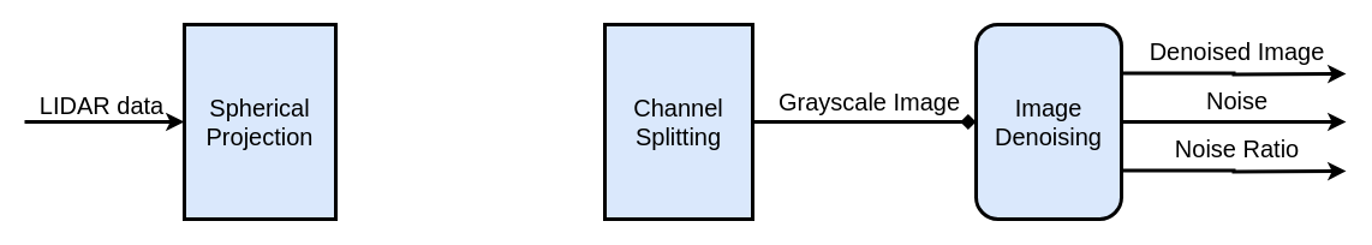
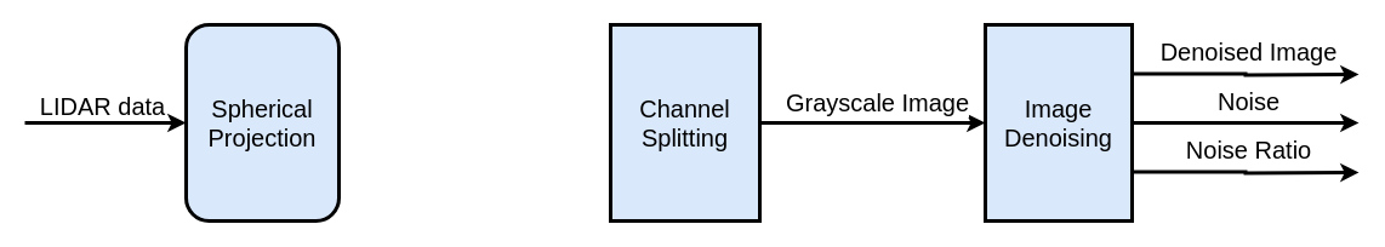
- <mxCell id="2" value="&lt;font style=&quot;font-size: 20px&quot;&gt;Spherical Projection&lt;/font&gt;" style="whiteSpace=wrap;html=1;strokeWidth=3;fillColor=#dae8fc;rounded=0;" parent="1" vertex="1"><mxGeometry x="153" y="20" width="126" height="162" as="geometry" /></mxCell>
+ <mxCell id="2" value="&lt;font style=&quot;font-size: 20px&quot;&gt;Spherical Projection&lt;/font&gt;" style="rounded=1;whiteSpace=wrap;html=1;strokeWidth=3;fillColor=#dae8fc;" parent="1" vertex="1"><mxGeometry x="153" y="20" width="126" height="162" as="geometry" /></mxCell>
- <mxCell id="8" style="edgeStyle=orthogonalEdgeStyle;rounded=0;orthogonalLoop=1;jettySize=auto;html=1;strokeWidth=3;endArrow=diamond;" edge="1" parent="1" source="10" target="7"><mxGeometry relative="1" as="geometry" /></mxCell>
+ <mxCell id="8" style="edgeStyle=orthogonalEdgeStyle;rounded=0;orthogonalLoop=1;jettySize=auto;html=1;strokeWidth=3;" edge="1" parent="1" source="10" target="7"><mxGeometry relative="1" as="geometry" /></mxCell>
- <mxCell id="7" value="&lt;font style=&quot;font-size: 20px&quot;&gt;Image Denoising&lt;/font&gt;" style="rounded=1;whiteSpace=wrap;html=1;strokeWidth=3;fillColor=#dae8fc;" parent="1" vertex="1"><mxGeometry x="812" y="20" width="121" height="162" as="geometry" /></mxCell>
+ <mxCell id="7" value="&lt;font style=&quot;font-size: 20px&quot;&gt;Image Denoising&lt;/font&gt;" style="whiteSpace=wrap;html=1;strokeWidth=3;fillColor=#dae8fc;rounded=0;" parent="1" vertex="1"><mxGeometry x="812" y="20" width="121" height="162" as="geometry" /></mxCell>
